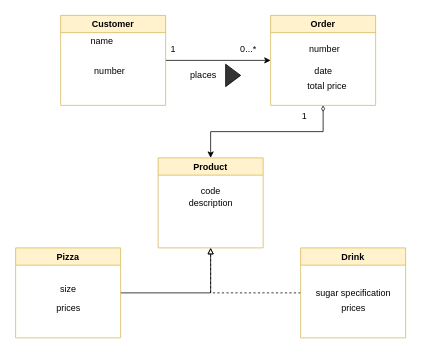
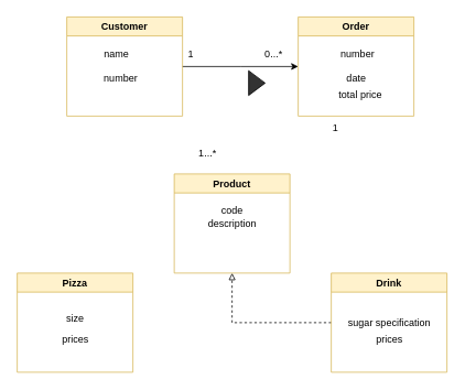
- <mxCell id="5" value="name" style="text;html=1;align=center;verticalAlign=middle;resizable=0;points=[];autosize=1;strokeColor=none;fillColor=none;" vertex="1" parent="3"><mxGeometry x="30" y="20" width="50" height="30" as="geometry" /></mxCell>
+ <mxCell id="5" value="name" style="text;html=1;align=center;verticalAlign=middle;resizable=0;points=[];autosize=1;strokeColor=none;fillColor=none;" vertex="1" parent="3"><mxGeometry x="35" y="30" width="50" height="30" as="geometry" /></mxCell>
- <mxCell id="24" value="places" style="text;html=1;align=center;verticalAlign=middle;resizable=0;points=[];autosize=1;strokeColor=none;fillColor=none;" vertex="1" parent="1"><mxGeometry x="240" y="85" width="60" height="30" as="geometry" /></mxCell>
- <mxCell id="6" style="edgeStyle=orthogonalEdgeStyle;rounded=0;orthogonalLoop=1;jettySize=auto;html=1;exitX=0.5;exitY=1;exitDx=0;exitDy=0;entryX=0.5;entryY=0;entryDx=0;entryDy=0;startArrow=diamondThin;startFill=0;sourcePerimeterSpacing=7;" edge="1" parent="1" source="7" target="18"><mxGeometry relative="1" as="geometry"><Array as="points"><mxPoint x="430" y="175" /><mxPoint x="280" y="175" /></Array></mxGeometry></mxCell>
+ <mxCell id="27" value="1...*" style="text;html=1;align=center;verticalAlign=middle;resizable=0;points=[];autosize=1;strokeColor=none;fillColor=none;" vertex="1" parent="1"><mxGeometry x="230" y="170" width="40" height="30" as="geometry" /></mxCell>
- <mxCell id="11" style="edgeStyle=orthogonalEdgeStyle;rounded=0;orthogonalLoop=1;jettySize=auto;html=1;exitX=1;exitY=0.5;exitDx=0;exitDy=0;entryX=0.5;entryY=1;entryDx=0;entryDy=0;endArrow=block;endFill=0;" edge="1" parent="1" source="12" target="18"><mxGeometry relative="1" as="geometry" /></mxCell>
